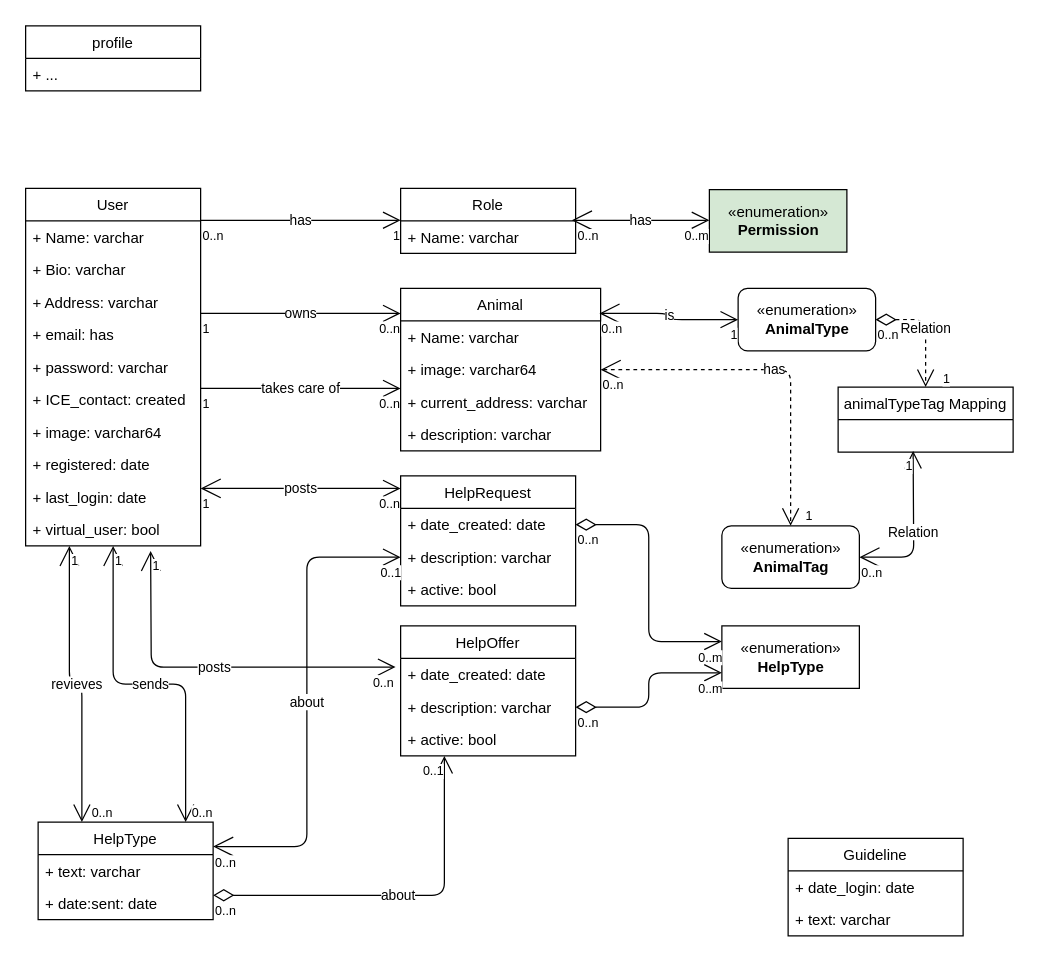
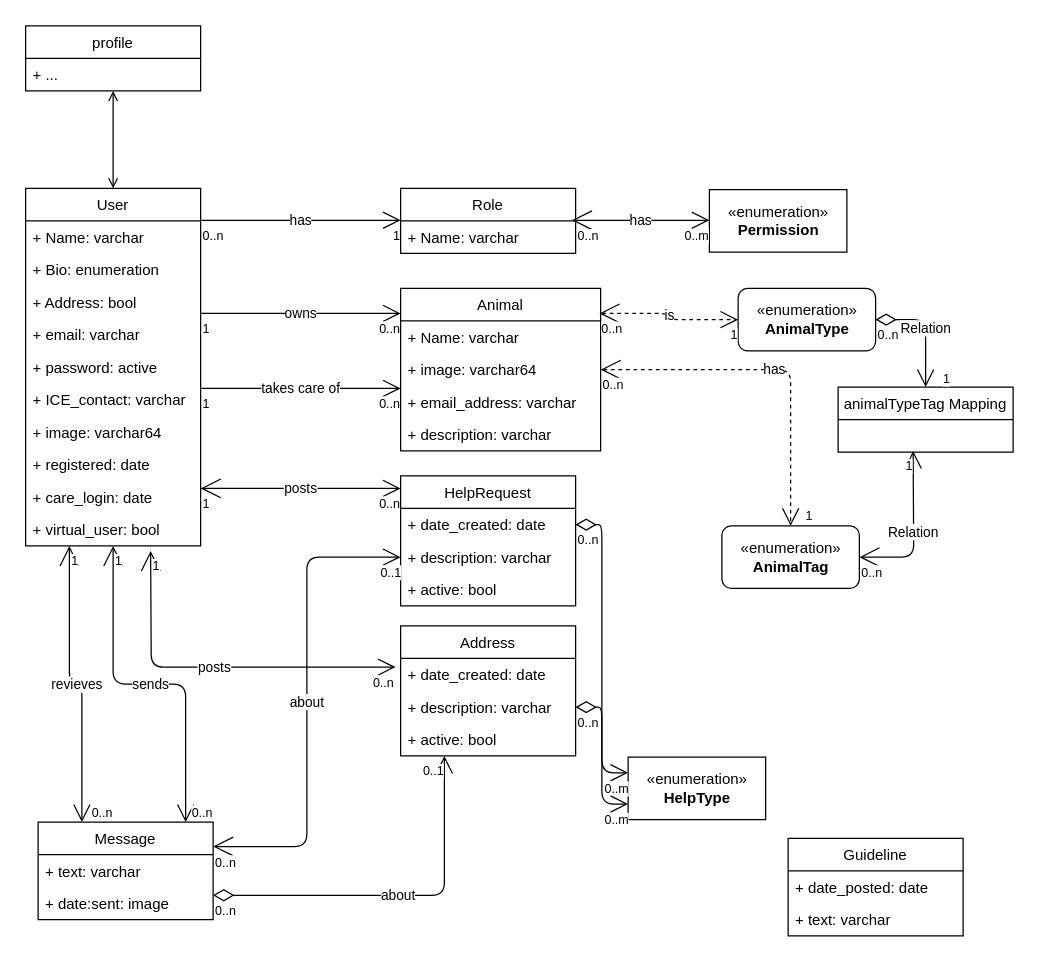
+ <mxCell id="14" style="edgeStyle=orthogonalEdgeStyle;rounded=0;orthogonalLoop=1;jettySize=auto;html=1;exitX=0.5;exitY=0;exitDx=0;exitDy=0;entryX=0.5;entryY=1;entryDx=0;entryDy=0;startArrow=open;startFill=0;endArrow=open;endFill=0;" edge="1" parent="1" source="15" target="74"><mxGeometry relative="1" as="geometry" /></mxCell>
- <mxCell id="8" value="«enumeration»&lt;br&gt;&lt;b&gt;Permission&lt;/b&gt;" style="html=1;fillColor=#d5e8d4;" vertex="1" parent="1"><mxGeometry x="567" y="151" width="110" height="50" as="geometry" /></mxCell>
+ <mxCell id="8" value="«enumeration»&lt;br&gt;&lt;b&gt;Permission&lt;/b&gt;" style="html=1;" vertex="1" parent="1"><mxGeometry x="567" y="151" width="110" height="50" as="geometry" /></mxCell>
- <mxCell id="17" value="+ Bio: varchar" style="text;strokeColor=none;fillColor=none;align=left;verticalAlign=top;spacingLeft=4;spacingRight=4;overflow=hidden;rotatable=0;points=[[0,0.5],[1,0.5]];portConstraint=eastwest;" vertex="1" parent="15"><mxGeometry y="52" width="140" height="26" as="geometry" /></mxCell>
+ <mxCell id="17" value="+ Bio: enumeration" style="text;strokeColor=none;fillColor=none;align=left;verticalAlign=top;spacingLeft=4;spacingRight=4;overflow=hidden;rotatable=0;points=[[0,0.5],[1,0.5]];portConstraint=eastwest;" vertex="1" parent="15"><mxGeometry y="52" width="140" height="26" as="geometry" /></mxCell>
- <mxCell id="18" value="+ Address: varchar" style="text;strokeColor=none;fillColor=none;align=left;verticalAlign=top;spacingLeft=4;spacingRight=4;overflow=hidden;rotatable=0;points=[[0,0.5],[1,0.5]];portConstraint=eastwest;" vertex="1" parent="15"><mxGeometry y="78" width="140" height="26" as="geometry" /></mxCell>
+ <mxCell id="18" value="+ Address: bool" style="text;strokeColor=none;fillColor=none;align=left;verticalAlign=top;spacingLeft=4;spacingRight=4;overflow=hidden;rotatable=0;points=[[0,0.5],[1,0.5]];portConstraint=eastwest;" vertex="1" parent="15"><mxGeometry y="78" width="140" height="26" as="geometry" /></mxCell>
- <mxCell id="50" value="is" style="endArrow=open;html=1;endSize=12;startArrow=open;startSize=14;startFill=0;edgeStyle=orthogonalEdgeStyle;exitX=0.994;exitY=0.154;exitDx=0;exitDy=0;exitPerimeter=0;entryX=0;entryY=0.5;entryDx=0;entryDy=0;" edge="1" parent="1" source="26" target="48"><mxGeometry relative="1" as="geometry"><mxPoint x="530" y="330" as="sourcePoint" /><mxPoint x="690" y="330" as="targetPoint" /></mxGeometry></mxCell>
+ <mxCell id="50" value="is" style="endArrow=open;html=1;endSize=12;startArrow=open;startSize=14;startFill=0;edgeStyle=orthogonalEdgeStyle;exitX=0.994;exitY=0.154;exitDx=0;exitDy=0;exitPerimeter=0;entryX=0;entryY=0.5;entryDx=0;entryDy=0;dashed=1;" edge="1" parent="1" source="26" target="48"><mxGeometry relative="1" as="geometry"><mxPoint x="530" y="330" as="sourcePoint" /><mxPoint x="690" y="330" as="targetPoint" /></mxGeometry></mxCell>
- <mxCell id="19" value="+ email: has" style="text;strokeColor=none;fillColor=none;align=left;verticalAlign=top;spacingLeft=4;spacingRight=4;overflow=hidden;rotatable=0;points=[[0,0.5],[1,0.5]];portConstraint=eastwest;" vertex="1" parent="15"><mxGeometry y="104" width="140" height="26" as="geometry" /></mxCell>
+ <mxCell id="19" value="+ email: varchar" style="text;strokeColor=none;fillColor=none;align=left;verticalAlign=top;spacingLeft=4;spacingRight=4;overflow=hidden;rotatable=0;points=[[0,0.5],[1,0.5]];portConstraint=eastwest;" vertex="1" parent="15"><mxGeometry y="104" width="140" height="26" as="geometry" /></mxCell>
- <mxCell id="58" value="Relation" style="endArrow=open;html=1;endSize=12;startArrow=diamondThin;startSize=14;startFill=0;edgeStyle=orthogonalEdgeStyle;entryX=0.5;entryY=0;entryDx=0;entryDy=0;exitX=1;exitY=0.5;exitDx=0;exitDy=0;dashed=1;" edge="1" parent="1" source="48" target="57"><mxGeometry relative="1" as="geometry"><mxPoint x="470" y="350" as="sourcePoint" /><mxPoint x="630" y="350" as="targetPoint" /></mxGeometry></mxCell>
+ <mxCell id="58" value="Relation" style="endArrow=open;html=1;endSize=12;startArrow=diamondThin;startSize=14;startFill=0;edgeStyle=orthogonalEdgeStyle;entryX=0.5;entryY=0;entryDx=0;entryDy=0;exitX=1;exitY=0.5;exitDx=0;exitDy=0;" edge="1" parent="1" source="48" target="57"><mxGeometry relative="1" as="geometry"><mxPoint x="470" y="350" as="sourcePoint" /><mxPoint x="630" y="350" as="targetPoint" /></mxGeometry></mxCell>
- <mxCell id="20" value="+ password: varchar" style="text;strokeColor=none;fillColor=none;align=left;verticalAlign=top;spacingLeft=4;spacingRight=4;overflow=hidden;rotatable=0;points=[[0,0.5],[1,0.5]];portConstraint=eastwest;" vertex="1" parent="15"><mxGeometry y="130" width="140" height="26" as="geometry" /></mxCell>
+ <mxCell id="20" value="+ password: active" style="text;strokeColor=none;fillColor=none;align=left;verticalAlign=top;spacingLeft=4;spacingRight=4;overflow=hidden;rotatable=0;points=[[0,0.5],[1,0.5]];portConstraint=eastwest;" vertex="1" parent="15"><mxGeometry y="130" width="140" height="26" as="geometry" /></mxCell>
- <mxCell id="21" value="+ ICE_contact: created" style="text;strokeColor=none;fillColor=none;align=left;verticalAlign=top;spacingLeft=4;spacingRight=4;overflow=hidden;rotatable=0;points=[[0,0.5],[1,0.5]];portConstraint=eastwest;" vertex="1" parent="15"><mxGeometry y="156" width="140" height="26" as="geometry" /></mxCell>
+ <mxCell id="21" value="+ ICE_contact: varchar" style="text;strokeColor=none;fillColor=none;align=left;verticalAlign=top;spacingLeft=4;spacingRight=4;overflow=hidden;rotatable=0;points=[[0,0.5],[1,0.5]];portConstraint=eastwest;" vertex="1" parent="15"><mxGeometry y="156" width="140" height="26" as="geometry" /></mxCell>
- <mxCell id="29" value="+ current_address: varchar" style="text;strokeColor=none;fillColor=none;align=left;verticalAlign=top;spacingLeft=4;spacingRight=4;overflow=hidden;rotatable=0;points=[[0,0.5],[1,0.5]];portConstraint=eastwest;" vertex="1" parent="26"><mxGeometry y="78" width="160" height="26" as="geometry" /></mxCell>
+ <mxCell id="29" value="+ email_address: varchar" style="text;strokeColor=none;fillColor=none;align=left;verticalAlign=top;spacingLeft=4;spacingRight=4;overflow=hidden;rotatable=0;points=[[0,0.5],[1,0.5]];portConstraint=eastwest;" vertex="1" parent="26"><mxGeometry y="78" width="160" height="26" as="geometry" /></mxCell>
- <mxCell id="24" value="+ last_login: date" style="text;strokeColor=none;fillColor=none;align=left;verticalAlign=top;spacingLeft=4;spacingRight=4;overflow=hidden;rotatable=0;points=[[0,0.5],[1,0.5]];portConstraint=eastwest;" vertex="1" parent="15"><mxGeometry y="234" width="140" height="26" as="geometry" /></mxCell>
+ <mxCell id="24" value="+ care_login: date" style="text;strokeColor=none;fillColor=none;align=left;verticalAlign=top;spacingLeft=4;spacingRight=4;overflow=hidden;rotatable=0;points=[[0,0.5],[1,0.5]];portConstraint=eastwest;" vertex="1" parent="15"><mxGeometry y="234" width="140" height="26" as="geometry" /></mxCell>
- <mxCell id="41" value="HelpOffer" style="swimlane;fontStyle=0;childLayout=stackLayout;horizontal=1;startSize=26;fillColor=none;horizontalStack=0;resizeParent=1;resizeParentMax=0;resizeLast=0;collapsible=1;marginBottom=0;" vertex="1" parent="1"><mxGeometry x="320" y="500" width="140" height="104" as="geometry" /></mxCell>
+ <mxCell id="41" value="Address" style="swimlane;fontStyle=0;childLayout=stackLayout;horizontal=1;startSize=26;fillColor=none;horizontalStack=0;resizeParent=1;resizeParentMax=0;resizeLast=0;collapsible=1;marginBottom=0;" vertex="1" parent="1"><mxGeometry x="320" y="500" width="140" height="104" as="geometry" /></mxCell>
- <mxCell id="64" value="«enumeration»&lt;br&gt;&lt;b&gt;HelpType&lt;/b&gt;" style="html=1;" vertex="1" parent="1"><mxGeometry x="577" y="500" width="110" height="50" as="geometry" /></mxCell>
+ <mxCell id="64" value="«enumeration»&lt;br&gt;&lt;b&gt;HelpType&lt;/b&gt;" style="html=1;" vertex="1" parent="1"><mxGeometry x="502" y="605" width="110" height="50" as="geometry" /></mxCell>
- <mxCell id="82" value="HelpType" style="swimlane;fontStyle=0;childLayout=stackLayout;horizontal=1;startSize=26;fillColor=none;horizontalStack=0;resizeParent=1;resizeParentMax=0;resizeLast=0;collapsible=1;marginBottom=0;" vertex="1" parent="1"><mxGeometry x="30" y="657" width="140" height="78" as="geometry" /></mxCell>
+ <mxCell id="82" value="Message" style="swimlane;fontStyle=0;childLayout=stackLayout;horizontal=1;startSize=26;fillColor=none;horizontalStack=0;resizeParent=1;resizeParentMax=0;resizeLast=0;collapsible=1;marginBottom=0;" vertex="1" parent="1"><mxGeometry x="30" y="657" width="140" height="78" as="geometry" /></mxCell>
- <mxCell id="72" value="+ date_login: date" style="text;strokeColor=none;fillColor=none;align=left;verticalAlign=top;spacingLeft=4;spacingRight=4;overflow=hidden;rotatable=0;points=[[0,0.5],[1,0.5]];portConstraint=eastwest;" vertex="1" parent="71"><mxGeometry y="26" width="140" height="26" as="geometry" /></mxCell>
+ <mxCell id="72" value="+ date_posted: date" style="text;strokeColor=none;fillColor=none;align=left;verticalAlign=top;spacingLeft=4;spacingRight=4;overflow=hidden;rotatable=0;points=[[0,0.5],[1,0.5]];portConstraint=eastwest;" vertex="1" parent="71"><mxGeometry y="26" width="140" height="26" as="geometry" /></mxCell>
- <mxCell id="84" value="+ date:sent: date" style="text;strokeColor=none;fillColor=none;align=left;verticalAlign=top;spacingLeft=4;spacingRight=4;overflow=hidden;rotatable=0;points=[[0,0.5],[1,0.5]];portConstraint=eastwest;" vertex="1" parent="82"><mxGeometry y="52" width="140" height="26" as="geometry" /></mxCell>
+ <mxCell id="84" value="+ date:sent: image" style="text;strokeColor=none;fillColor=none;align=left;verticalAlign=top;spacingLeft=4;spacingRight=4;overflow=hidden;rotatable=0;points=[[0,0.5],[1,0.5]];portConstraint=eastwest;" vertex="1" parent="82"><mxGeometry y="52" width="140" height="26" as="geometry" /></mxCell>
